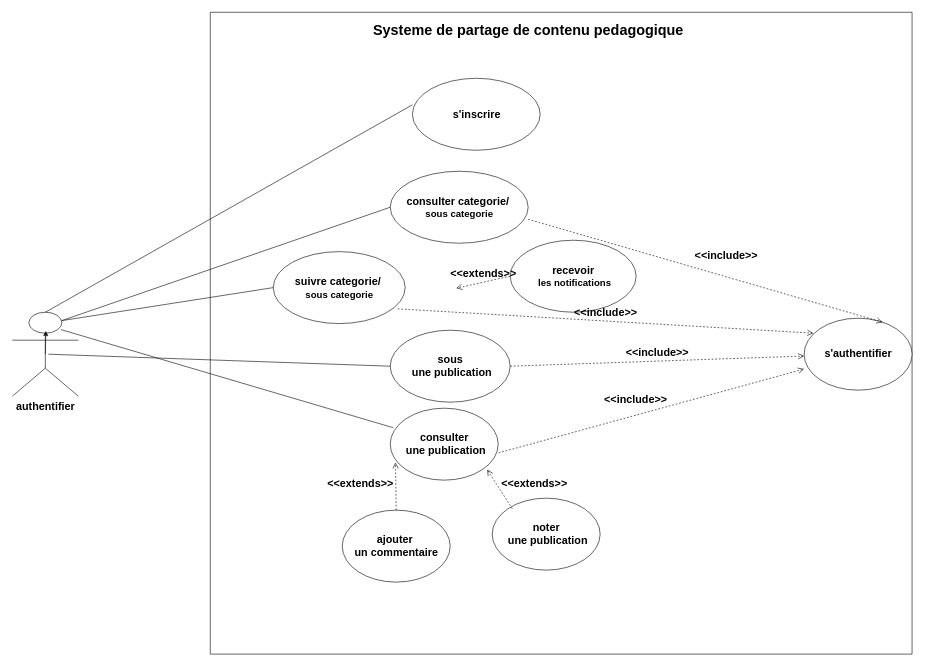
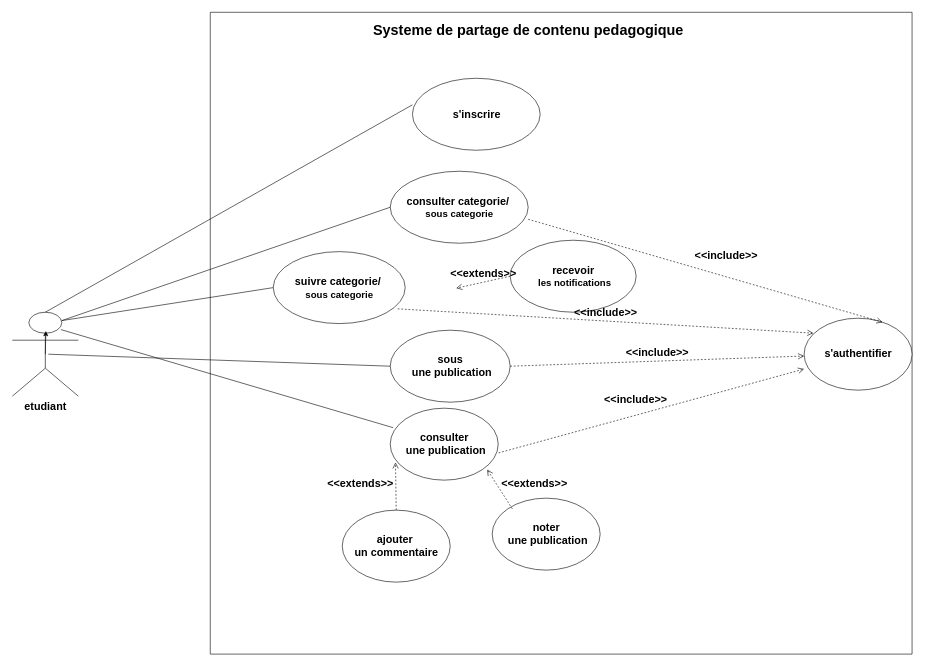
- <mxCell id="2" value="&lt;b&gt;&lt;font style=&quot;font-size: 18px;&quot;&gt;authentifier&lt;/font&gt;&lt;/b&gt;" style="shape=umlActor;verticalLabelPosition=bottom;verticalAlign=top;html=1;" parent="1" vertex="1"><mxGeometry x="20" y="520" width="110" height="140" as="geometry" /></mxCell>
+ <mxCell id="2" value="&lt;b&gt;&lt;font style=&quot;font-size: 18px;&quot;&gt;etudiant&lt;/font&gt;&lt;/b&gt;" style="shape=umlActor;verticalLabelPosition=bottom;verticalAlign=top;html=1;" parent="1" vertex="1"><mxGeometry x="20" y="520" width="110" height="140" as="geometry" /></mxCell>
